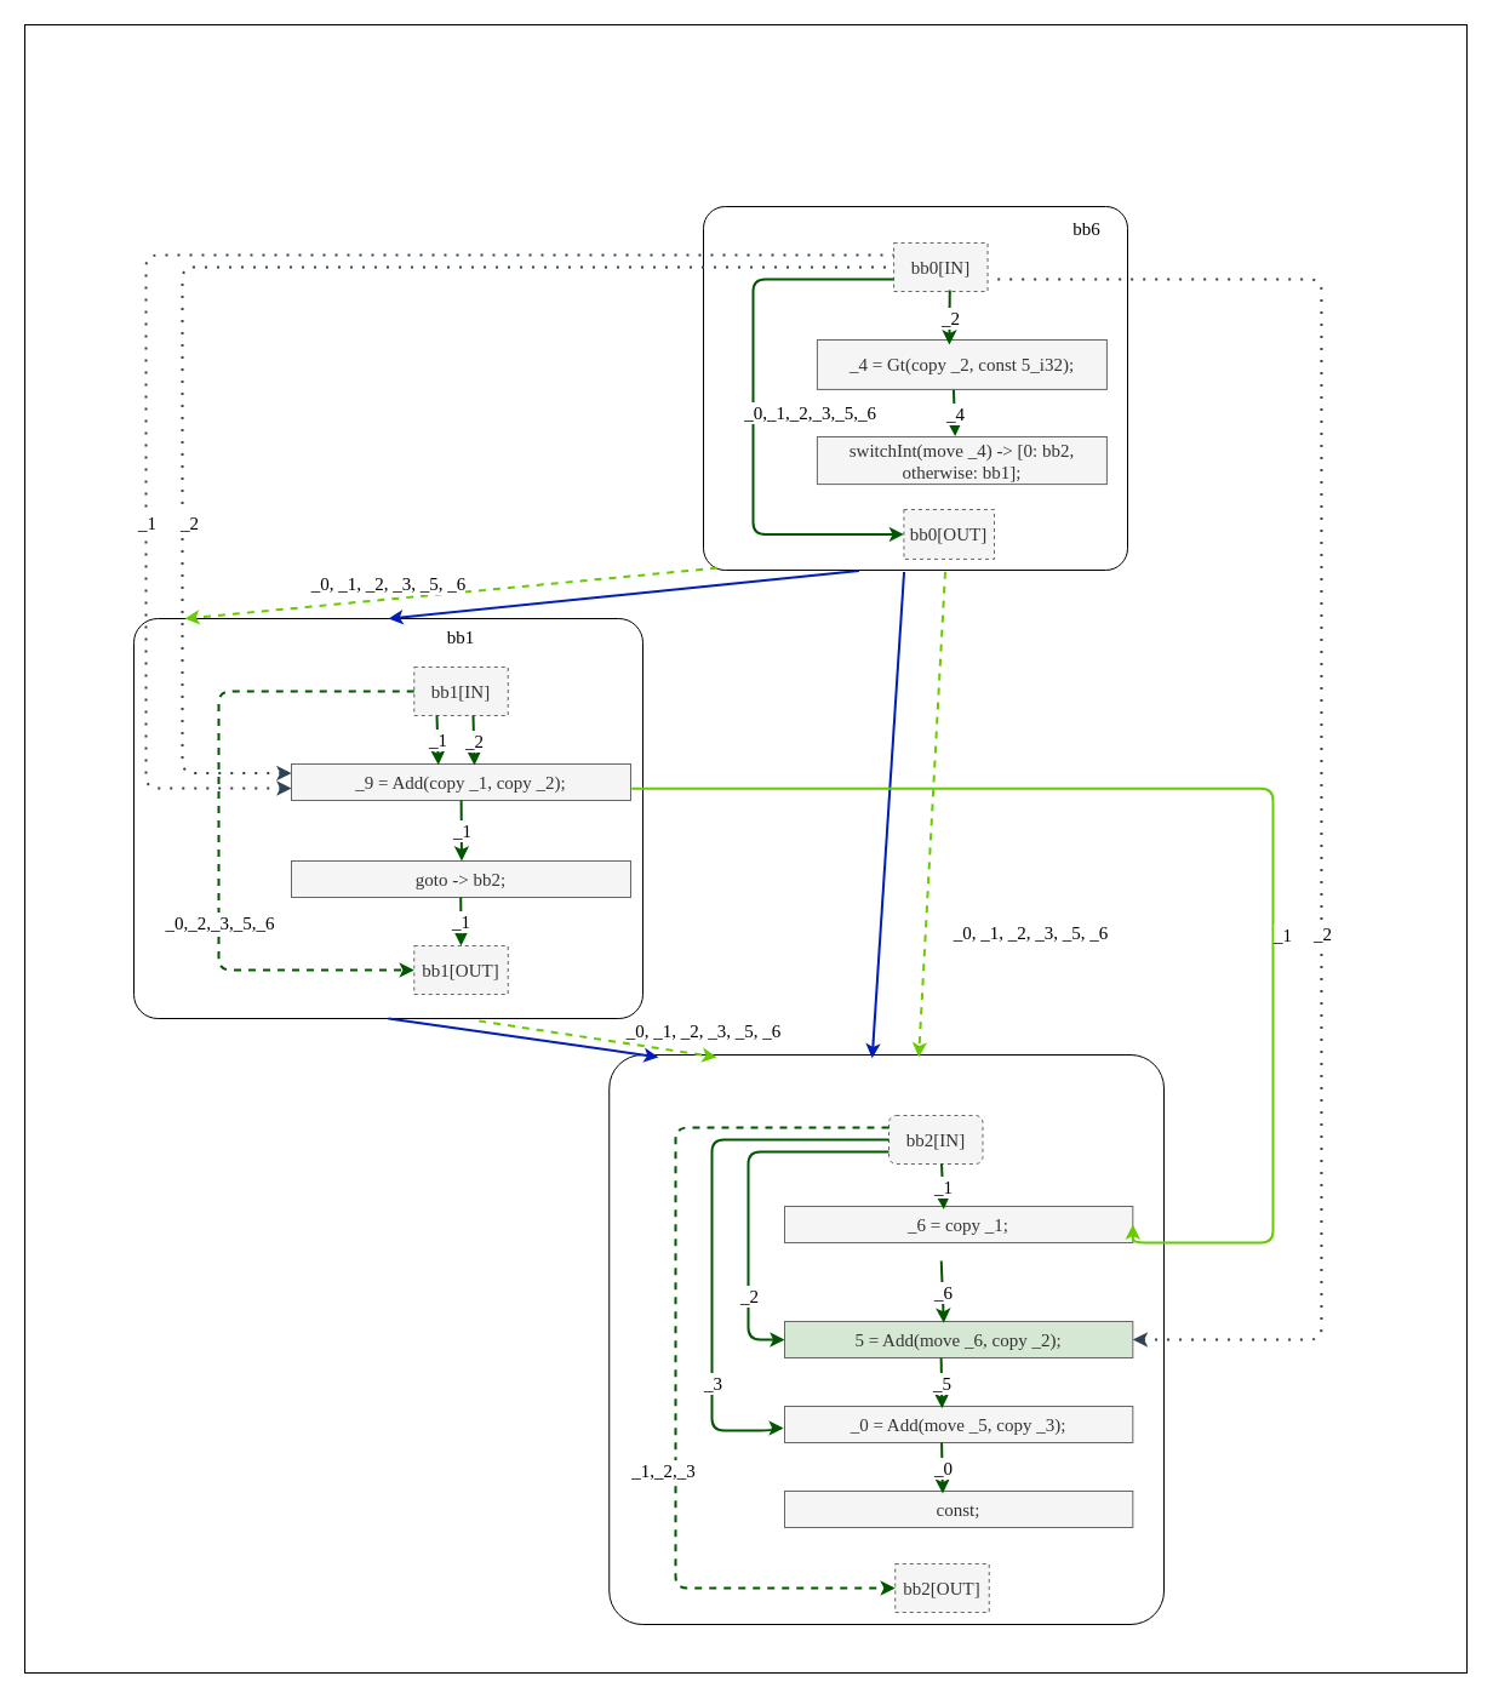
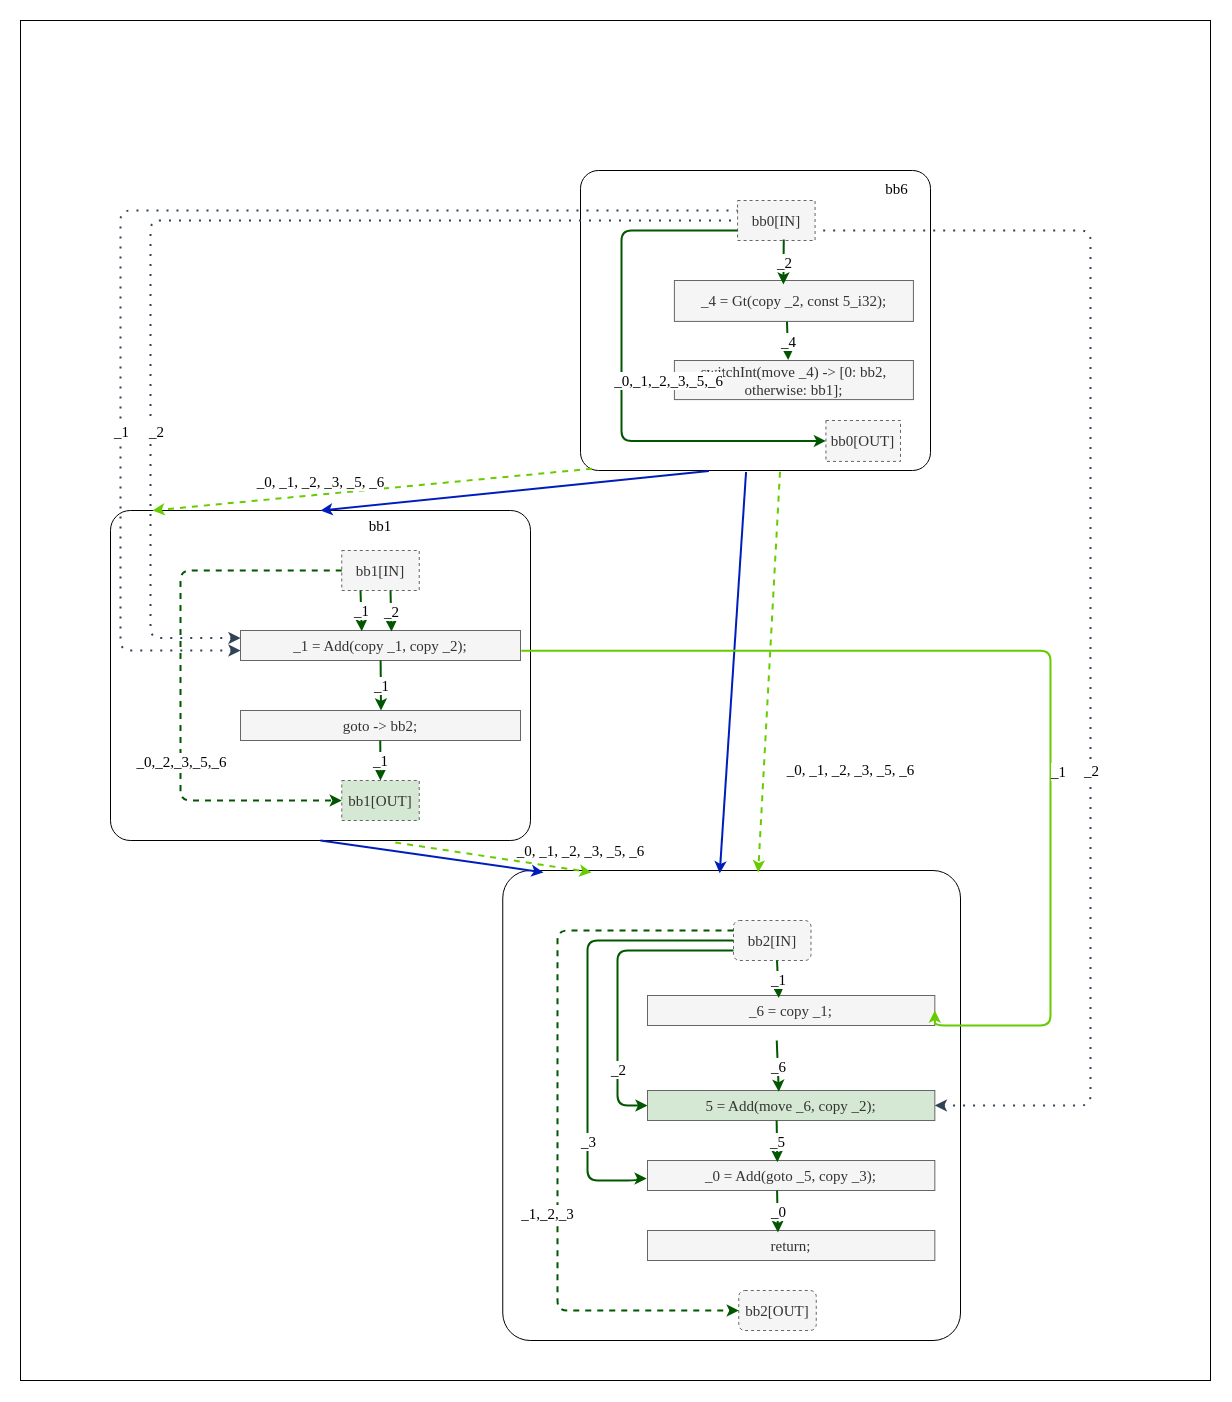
- <mxCell id="6" value="&lt;font&gt;bb0[OUT]&lt;/font&gt;" style="rounded=0;whiteSpace=wrap;html=1;fillColor=#f5f5f5;fontColor=#333333;strokeColor=#666666;fontSize=15;fontFamily=JetBrains Mono;dashed=1;" parent="4" vertex="1"><mxGeometry x="165.42" y="270" width="74.58" height="40.91" as="geometry" /></mxCell>
+ <mxCell id="6" value="&lt;font&gt;bb0[OUT]&lt;/font&gt;" style="rounded=0;whiteSpace=wrap;html=1;fillColor=#f5f5f5;fontColor=#333333;strokeColor=#666666;fontSize=15;fontFamily=JetBrains Mono;dashed=1;" parent="4" vertex="1"><mxGeometry x="245.42" y="270" width="74.58" height="40.91" as="geometry" /></mxCell>
- <mxCell id="19" value="&lt;div&gt;&lt;font&gt;_9 = Add(copy _1, copy _2);&lt;/font&gt;&lt;/div&gt;" style="rounded=0;whiteSpace=wrap;html=1;fillColor=#f5f5f5;fontColor=#333333;strokeColor=#666666;fontSize=15;fontFamily=JetBrains Mono;" parent="17" vertex="1"><mxGeometry x="40" y="120" width="280" height="30" as="geometry" /></mxCell>
+ <mxCell id="19" value="&lt;div&gt;&lt;font&gt;_1 = Add(copy _1, copy _2);&lt;/font&gt;&lt;/div&gt;" style="rounded=0;whiteSpace=wrap;html=1;fillColor=#f5f5f5;fontColor=#333333;strokeColor=#666666;fontSize=15;fontFamily=JetBrains Mono;" parent="17" vertex="1"><mxGeometry x="40" y="120" width="280" height="30" as="geometry" /></mxCell>
- <mxCell id="23" value="&lt;font&gt;bb1[OUT]&lt;/font&gt;" style="rounded=0;whiteSpace=wrap;html=1;fillColor=#f5f5f5;fontColor=#333333;strokeColor=#666666;fontSize=15;fontFamily=JetBrains Mono;dashed=1;" parent="17" vertex="1"><mxGeometry x="141.25" y="270" width="77.5" height="40" as="geometry" /></mxCell>
+ <mxCell id="23" value="&lt;font&gt;bb1[OUT]&lt;/font&gt;" style="rounded=0;whiteSpace=wrap;html=1;fillColor=#d5e8d4;fontColor=#333333;strokeColor=#666666;fontSize=15;fontFamily=JetBrains Mono;dashed=1;" parent="17" vertex="1"><mxGeometry x="141.25" y="270" width="77.5" height="40" as="geometry" /></mxCell>
- <mxCell id="38" value="&lt;font&gt;_0 = Add(move _5, copy _3);&lt;/font&gt;" style="rounded=0;whiteSpace=wrap;html=1;fillColor=#f5f5f5;fontColor=#333333;strokeColor=#666666;fontSize=15;fontFamily=JetBrains Mono;" parent="34" vertex="1"><mxGeometry x="197" y="290" width="287.33" height="30" as="geometry" /></mxCell>
+ <mxCell id="38" value="&lt;font&gt;_0 = Add(goto _5, copy _3);&lt;/font&gt;" style="rounded=0;whiteSpace=wrap;html=1;fillColor=#f5f5f5;fontColor=#333333;strokeColor=#666666;fontSize=15;fontFamily=JetBrains Mono;" parent="34" vertex="1"><mxGeometry x="197" y="290" width="287.33" height="30" as="geometry" /></mxCell>
- <mxCell id="39" value="&lt;font&gt;const;&lt;/font&gt;" style="rounded=0;whiteSpace=wrap;html=1;fillColor=#f5f5f5;fontColor=#333333;strokeColor=#666666;fontSize=15;fontFamily=JetBrains Mono;" parent="34" vertex="1"><mxGeometry x="197" y="360" width="287.33" height="30" as="geometry" /></mxCell>
+ <mxCell id="39" value="&lt;font&gt;return;&lt;/font&gt;" style="rounded=0;whiteSpace=wrap;html=1;fillColor=#f5f5f5;fontColor=#333333;strokeColor=#666666;fontSize=15;fontFamily=JetBrains Mono;" parent="34" vertex="1"><mxGeometry x="197" y="360" width="287.33" height="30" as="geometry" /></mxCell>
- <mxCell id="41" value="&lt;font&gt;bb2&lt;/font&gt;&lt;span style=&quot;background-color: transparent;&quot;&gt;[OUT]&lt;/span&gt;" style="rounded=0;whiteSpace=wrap;html=1;fillColor=#f5f5f5;fontColor=#333333;strokeColor=#666666;fontSize=15;fontFamily=JetBrains Mono;dashed=1;" parent="34" vertex="1"><mxGeometry x="288.25" y="420" width="77.5" height="40" as="geometry" /></mxCell>
+ <mxCell id="41" value="&lt;font&gt;bb2&lt;/font&gt;&lt;span style=&quot;background-color: transparent;&quot;&gt;[OUT]&lt;/span&gt;" style="whiteSpace=wrap;html=1;fillColor=#f5f5f5;fontColor=#333333;strokeColor=#666666;fontSize=15;fontFamily=JetBrains Mono;dashed=1;rounded=1;" parent="34" vertex="1"><mxGeometry x="288.25" y="420" width="77.5" height="40" as="geometry" /></mxCell>
